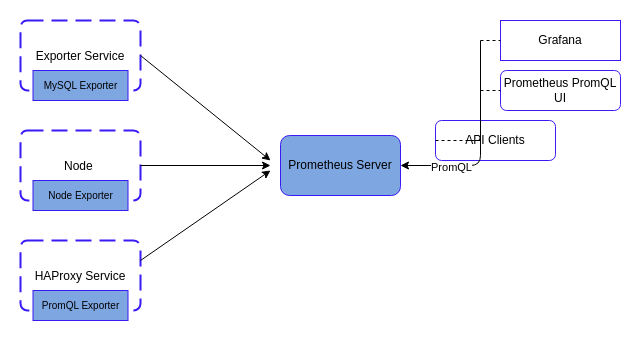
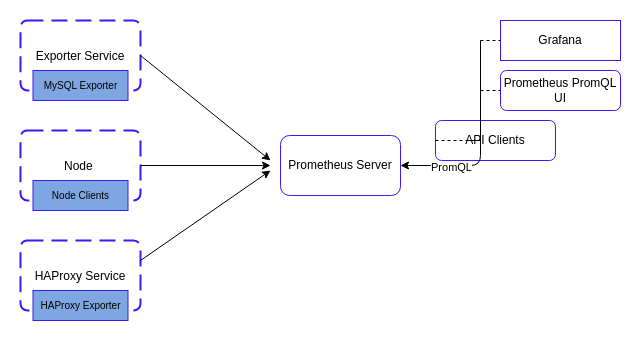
- <mxCell id="8" value="Prometheus Server" style="rounded=1;whiteSpace=wrap;html=1;strokeColor=#381BF5;fillColor=#7EA6E0;" vertex="1" parent="1"><mxGeometry x="280" y="135" width="120" height="60" as="geometry" /></mxCell>
+ <mxCell id="8" value="Prometheus Server" style="rounded=1;whiteSpace=wrap;html=1;strokeColor=#381BF5;fillColor=#ffffff;" vertex="1" parent="1"><mxGeometry x="280" y="135" width="120" height="60" as="geometry" /></mxCell>
- <mxCell id="6" value="&lt;font style=&quot;font-size: 10px&quot;&gt;Node Exporter&lt;/font&gt;" style="rounded=0;whiteSpace=wrap;html=1;strokeColor=#381BF5;fillColor=#7EA6E0;" vertex="1" parent="1"><mxGeometry x="32.5" y="180" width="95" height="30" as="geometry" /></mxCell>
+ <mxCell id="6" value="&lt;font style=&quot;font-size: 10px&quot;&gt;Node Clients&lt;/font&gt;" style="rounded=0;whiteSpace=wrap;html=1;strokeColor=#381BF5;fillColor=#7EA6E0;" vertex="1" parent="1"><mxGeometry x="32.5" y="180" width="95" height="30" as="geometry" /></mxCell>
- <mxCell id="7" value="&lt;font style=&quot;font-size: 10px&quot;&gt;PromQL Exporter&lt;/font&gt;" style="rounded=0;whiteSpace=wrap;html=1;strokeColor=#381BF5;fillColor=#7EA6E0;" vertex="1" parent="1"><mxGeometry x="32.5" y="290" width="95" height="30" as="geometry" /></mxCell>
+ <mxCell id="7" value="&lt;font style=&quot;font-size: 10px&quot;&gt;HAProxy Exporter&lt;/font&gt;" style="rounded=0;whiteSpace=wrap;html=1;strokeColor=#381BF5;fillColor=#7EA6E0;" vertex="1" parent="1"><mxGeometry x="32.5" y="290" width="95" height="30" as="geometry" /></mxCell>
